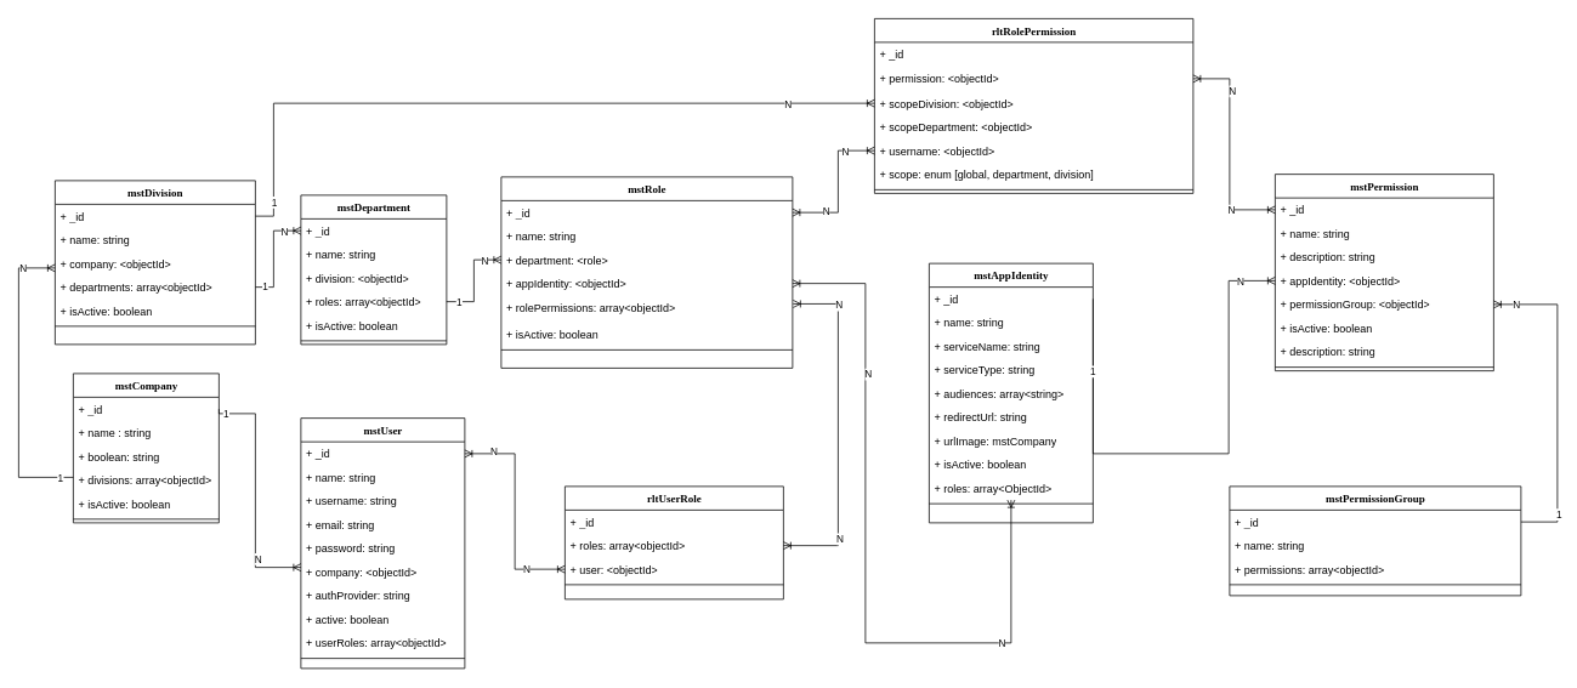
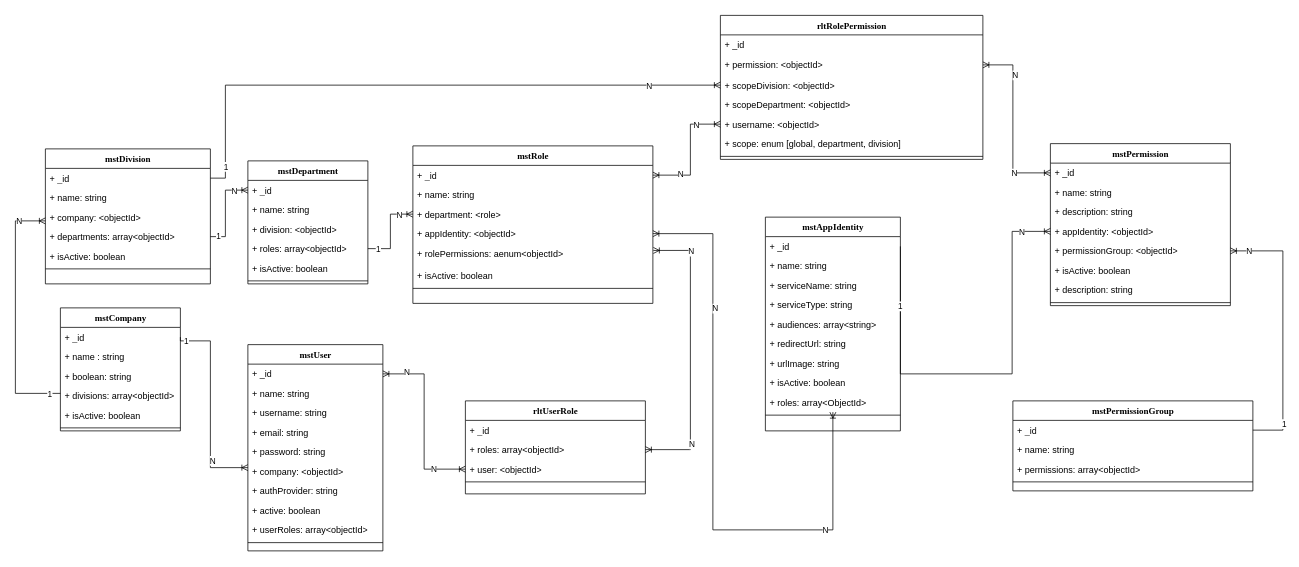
- <mxCell id="77" value="+ rolePermissions: a&lt;span style=&quot;background-color: transparent; color: light-dark(rgb(0, 0, 0), rgb(255, 255, 255));&quot;&gt;rray&amp;lt;&lt;/span&gt;&lt;span style=&quot;background-color: transparent; color: light-dark(rgb(0, 0, 0), rgb(255, 255, 255));&quot;&gt;objectId&amp;gt;&lt;/span&gt;" style="text;html=1;strokeColor=none;fillColor=none;align=left;verticalAlign=top;spacingLeft=4;spacingRight=4;whiteSpace=wrap;overflow=hidden;rotatable=0;points=[[0,0.5],[1,0.5]];portConstraint=eastwest;" parent="72" vertex="1"><mxGeometry y="130" width="320" height="30" as="geometry" /></mxCell>
+ <mxCell id="77" value="+ rolePermissions: a&lt;span style=&quot;background-color: transparent; color: light-dark(rgb(0, 0, 0), rgb(255, 255, 255));&quot;&gt;enum&amp;lt;&lt;/span&gt;&lt;span style=&quot;background-color: transparent; color: light-dark(rgb(0, 0, 0), rgb(255, 255, 255));&quot;&gt;objectId&amp;gt;&lt;/span&gt;" style="text;html=1;strokeColor=none;fillColor=none;align=left;verticalAlign=top;spacingLeft=4;spacingRight=4;whiteSpace=wrap;overflow=hidden;rotatable=0;points=[[0,0.5],[1,0.5]];portConstraint=eastwest;" parent="72" vertex="1"><mxGeometry y="130" width="320" height="30" as="geometry" /></mxCell>
- <mxCell id="40" value="+ urlImage: mstCompany" style="text;html=1;strokeColor=none;fillColor=none;align=left;verticalAlign=top;spacingLeft=4;spacingRight=4;whiteSpace=wrap;overflow=hidden;rotatable=0;points=[[0,0.5],[1,0.5]];portConstraint=eastwest;" parent="33" vertex="1"><mxGeometry y="182" width="180" height="26" as="geometry" /></mxCell>
+ <mxCell id="40" value="+ urlImage: string" style="text;html=1;strokeColor=none;fillColor=none;align=left;verticalAlign=top;spacingLeft=4;spacingRight=4;whiteSpace=wrap;overflow=hidden;rotatable=0;points=[[0,0.5],[1,0.5]];portConstraint=eastwest;" parent="33" vertex="1"><mxGeometry y="182" width="180" height="26" as="geometry" /></mxCell>
